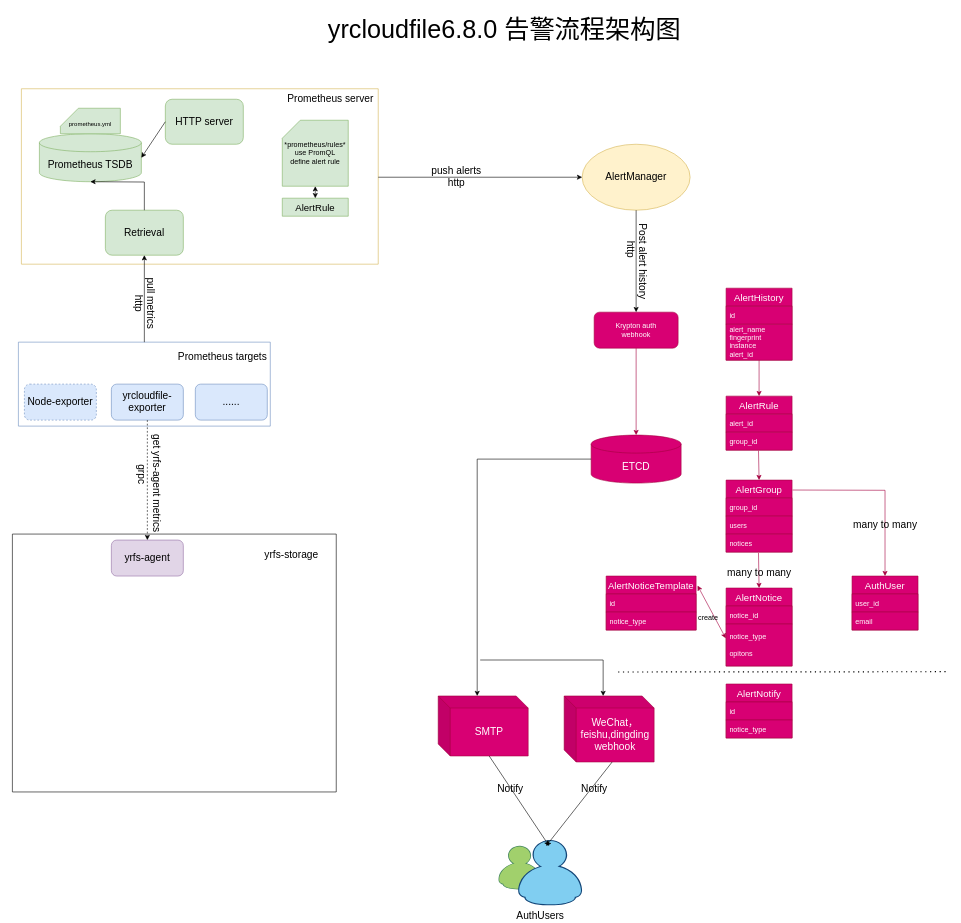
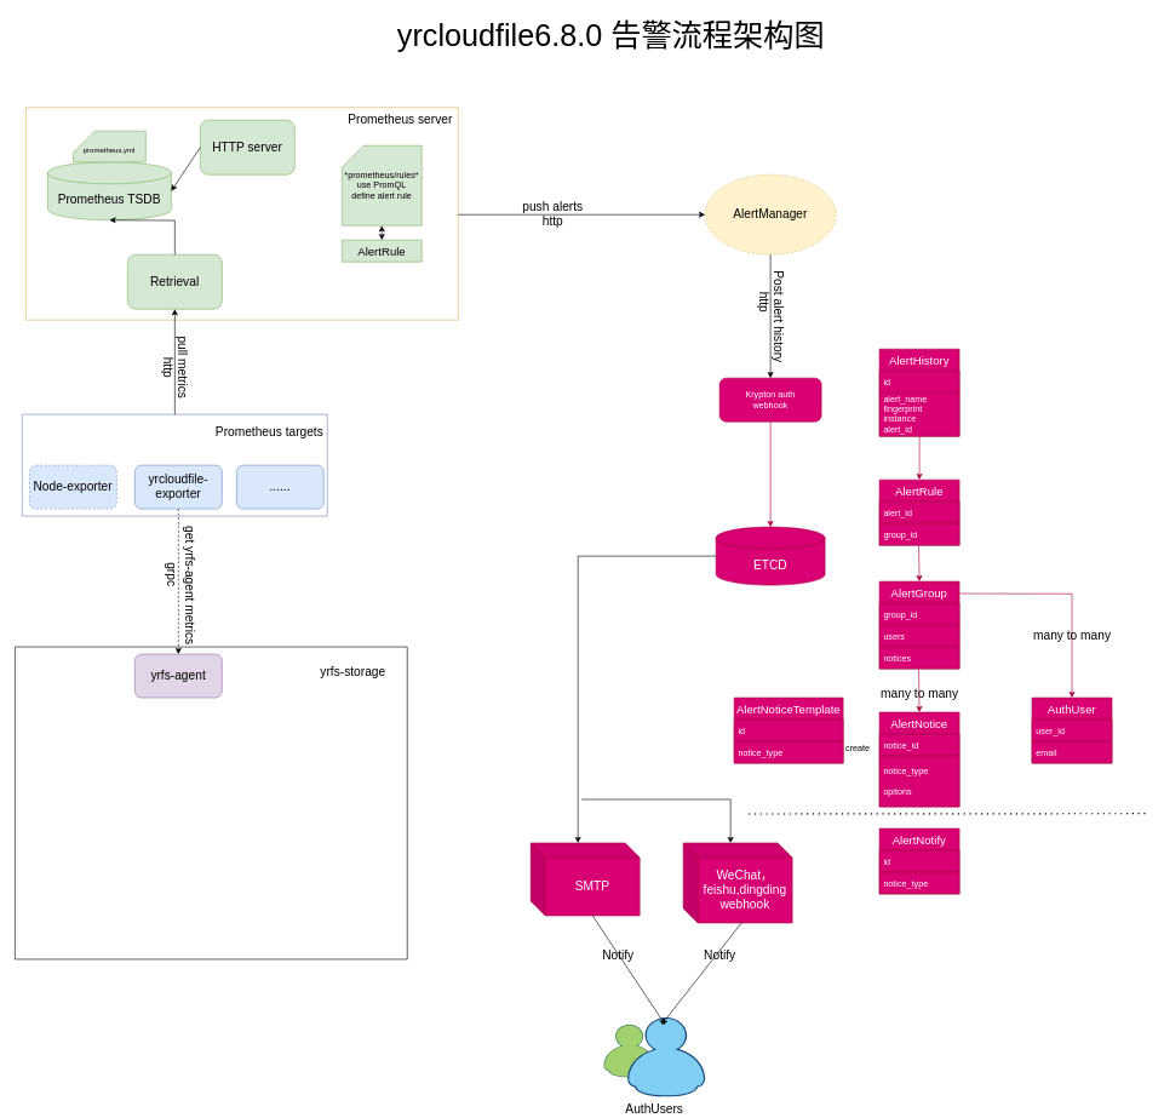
- <mxCell id="3" value="AlertManager" style="ellipse;whiteSpace=wrap;html=1;fillColor=#fff2cc;strokeColor=#d6b656;fontSize=17;" parent="1" vertex="1"><mxGeometry x="970" y="240" width="180" height="110" as="geometry" /></mxCell>
+ <mxCell id="3" value="AlertManager" style="ellipse;whiteSpace=wrap;html=1;fillColor=#fff2cc;strokeColor=#d6b656;fontSize=17;dashed=1;" parent="1" vertex="1"><mxGeometry x="970" y="240" width="180" height="110" as="geometry" /></mxCell>
- <mxCell id="62" value="" style="endArrow=classic;startArrow=classic;html=1;rounded=0;fontSize=17;exitX=1.016;exitY=0.176;exitDx=0;exitDy=0;exitPerimeter=0;entryX=-0.004;entryY=0.34;entryDx=0;entryDy=0;entryPerimeter=0;fillColor=#d80073;strokeColor=#A50040;" parent="1" source="59" target="48" edge="1"><mxGeometry width="50" height="50" relative="1" as="geometry"><mxPoint x="1190" y="1070" as="sourcePoint" /><mxPoint x="1240" y="1020" as="targetPoint" /></mxGeometry></mxCell>
